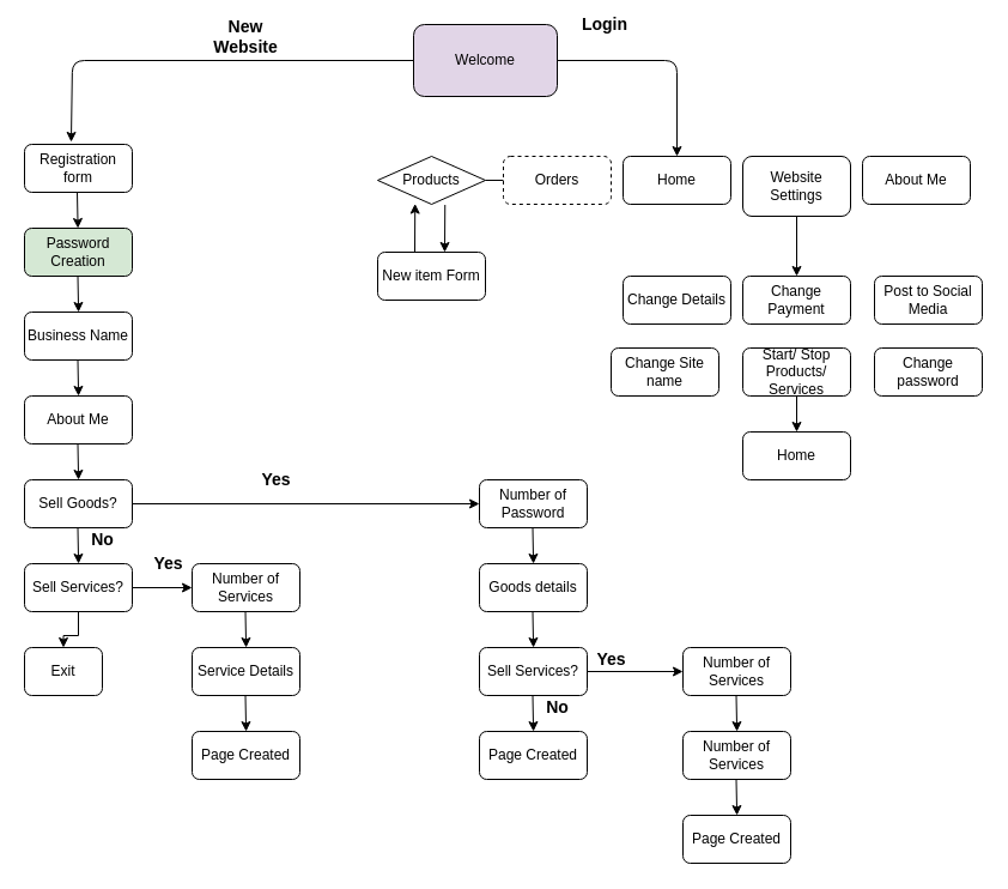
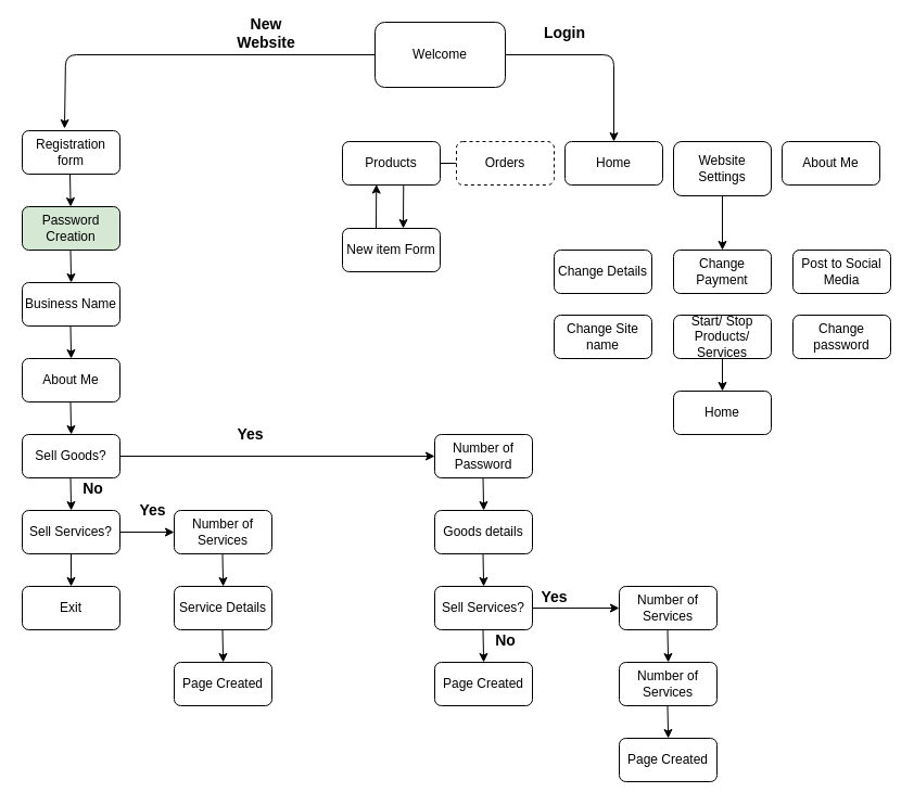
- <mxCell id="44" value="&lt;font style=&quot;font-size: 14px&quot;&gt;&lt;b&gt;Login&lt;/b&gt;&lt;/font&gt;" style="text;html=1;strokeColor=none;fillColor=none;align=center;verticalAlign=middle;whiteSpace=wrap;rounded=0;" parent="1" vertex="1"><mxGeometry x="485" y="10" width="40" height="20" as="geometry" /></mxCell>
+ <mxCell id="44" value="&lt;font style=&quot;font-size: 14px&quot;&gt;&lt;b&gt;Login&lt;/b&gt;&lt;/font&gt;" style="text;html=1;strokeColor=none;fillColor=none;align=center;verticalAlign=middle;whiteSpace=wrap;rounded=0;" parent="1" vertex="1"><mxGeometry x="500" y="20" width="40" height="20" as="geometry" /></mxCell>
- <mxCell id="43" value="&lt;font style=&quot;font-size: 14px&quot;&gt;&lt;b&gt;New Website&lt;/b&gt;&lt;/font&gt;" style="text;html=1;strokeColor=none;fillColor=none;align=center;verticalAlign=middle;whiteSpace=wrap;rounded=0;" parent="1" vertex="1"><mxGeometry x="185" y="20" width="40" height="20" as="geometry" /></mxCell>
+ <mxCell id="43" value="&lt;font style=&quot;font-size: 14px&quot;&gt;&lt;b&gt;New Website&lt;/b&gt;&lt;/font&gt;" style="text;html=1;strokeColor=none;fillColor=none;align=center;verticalAlign=middle;whiteSpace=wrap;rounded=0;" parent="1" vertex="1"><mxGeometry x="225" y="20" width="40" height="20" as="geometry" /></mxCell>
- <mxCell id="2" value="Welcome" style="rounded=1;whiteSpace=wrap;html=1;fillColor=#e1d5e7;" parent="1" vertex="1"><mxGeometry x="345" y="20" width="120" height="60" as="geometry" /></mxCell>
+ <mxCell id="2" value="Welcome" style="rounded=1;whiteSpace=wrap;html=1;" parent="1" vertex="1"><mxGeometry x="345" y="20" width="120" height="60" as="geometry" /></mxCell>
- <mxCell id="46" value="Products" style="rhombus;whiteSpace=wrap;html=1;" parent="1" vertex="1"><mxGeometry x="315" y="130" width="90" height="40" as="geometry" /></mxCell>
+ <mxCell id="46" value="Products" style="rounded=1;whiteSpace=wrap;html=1;" parent="1" vertex="1"><mxGeometry x="315" y="130" width="90" height="40" as="geometry" /></mxCell>
- <mxCell id="51" value="Change Details" style="rounded=1;whiteSpace=wrap;html=1;" parent="1" vertex="1"><mxGeometry x="520" y="230" width="90" height="40" as="geometry" /></mxCell>
+ <mxCell id="51" value="Change Details" style="rounded=1;whiteSpace=wrap;html=1;" parent="1" vertex="1"><mxGeometry x="510" y="230" width="90" height="40" as="geometry" /></mxCell>
- <mxCell id="13" value="Exit" style="rounded=1;whiteSpace=wrap;html=1;" parent="1" vertex="1"><mxGeometry x="20" y="540" width="65" height="40" as="geometry" /></mxCell>
+ <mxCell id="13" value="Exit" style="rounded=1;whiteSpace=wrap;html=1;" parent="1" vertex="1"><mxGeometry x="20" y="540" width="90" height="40" as="geometry" /></mxCell>
